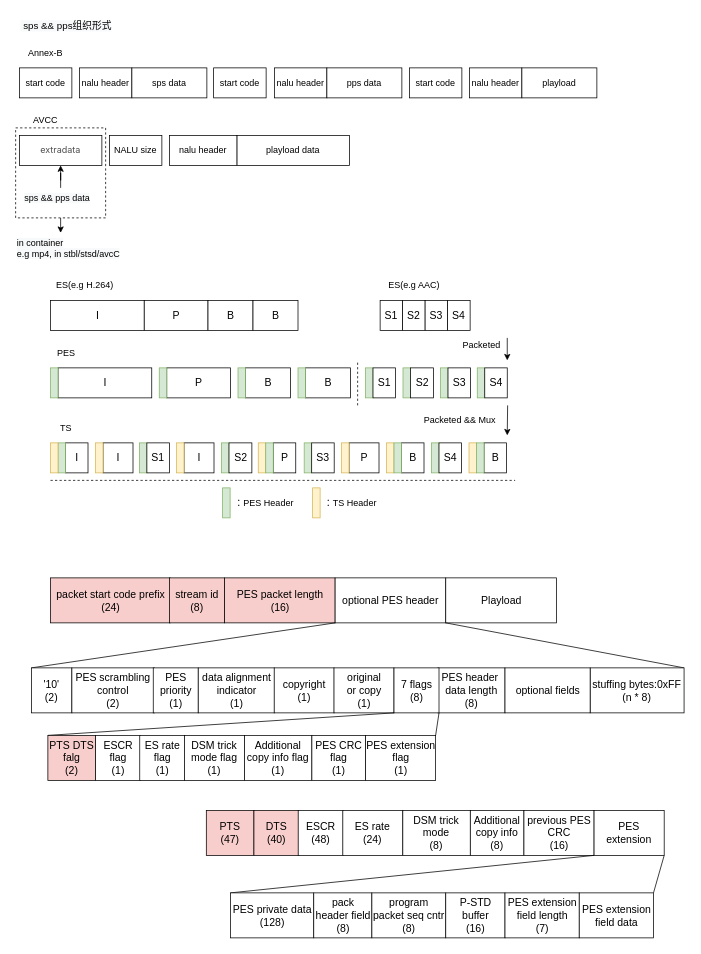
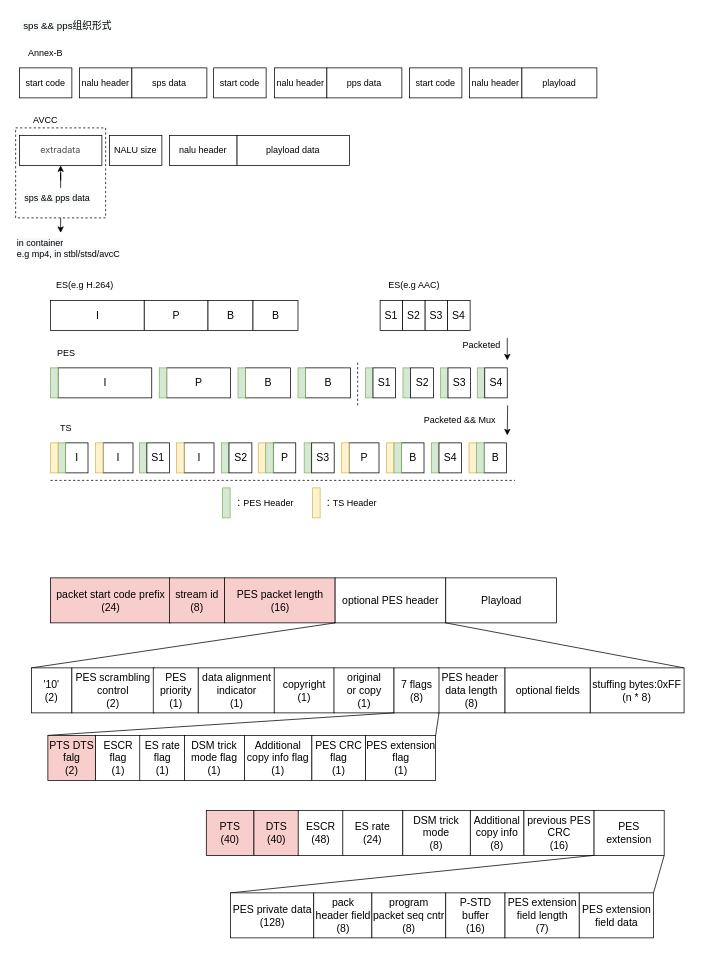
- <mxCell id="113" value="&lt;font style=&quot;font-size: 14px&quot;&gt;PTS&lt;br&gt;(47)&lt;br&gt;&lt;/font&gt;" style="rounded=0;whiteSpace=wrap;html=1;fillColor=#f8cecc;" vertex="1" parent="1"><mxGeometry x="274.25" y="1080" width="63.5" height="60" as="geometry" /></mxCell>
+ <mxCell id="113" value="&lt;font style=&quot;font-size: 14px&quot;&gt;PTS&lt;br&gt;(40)&lt;br&gt;&lt;/font&gt;" style="rounded=0;whiteSpace=wrap;html=1;fillColor=#f8cecc;" vertex="1" parent="1"><mxGeometry x="274.25" y="1080" width="63.5" height="60" as="geometry" /></mxCell>
